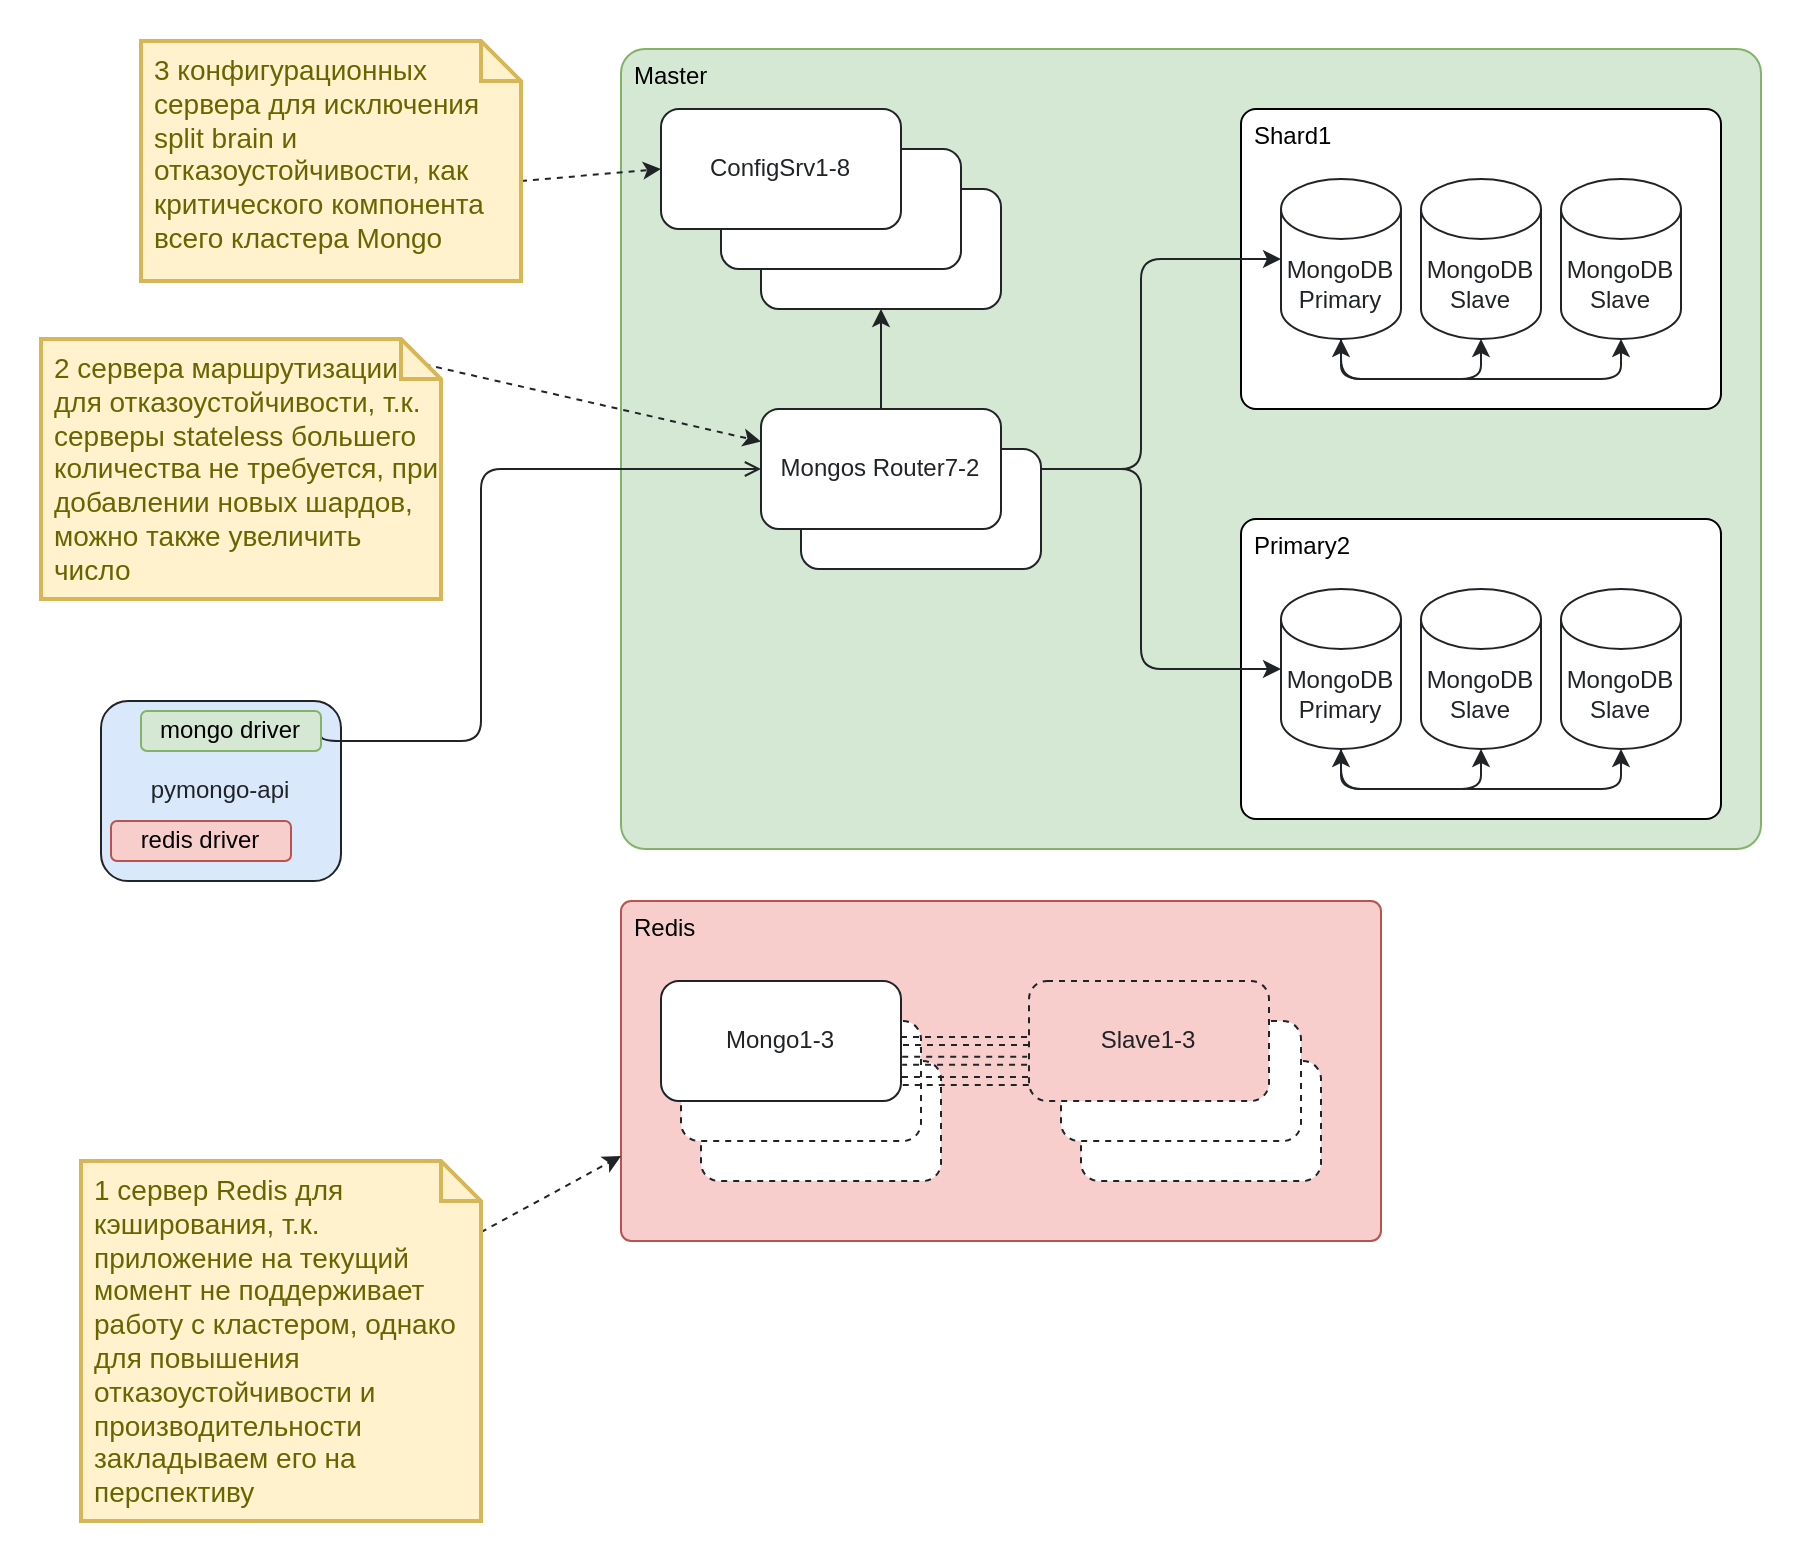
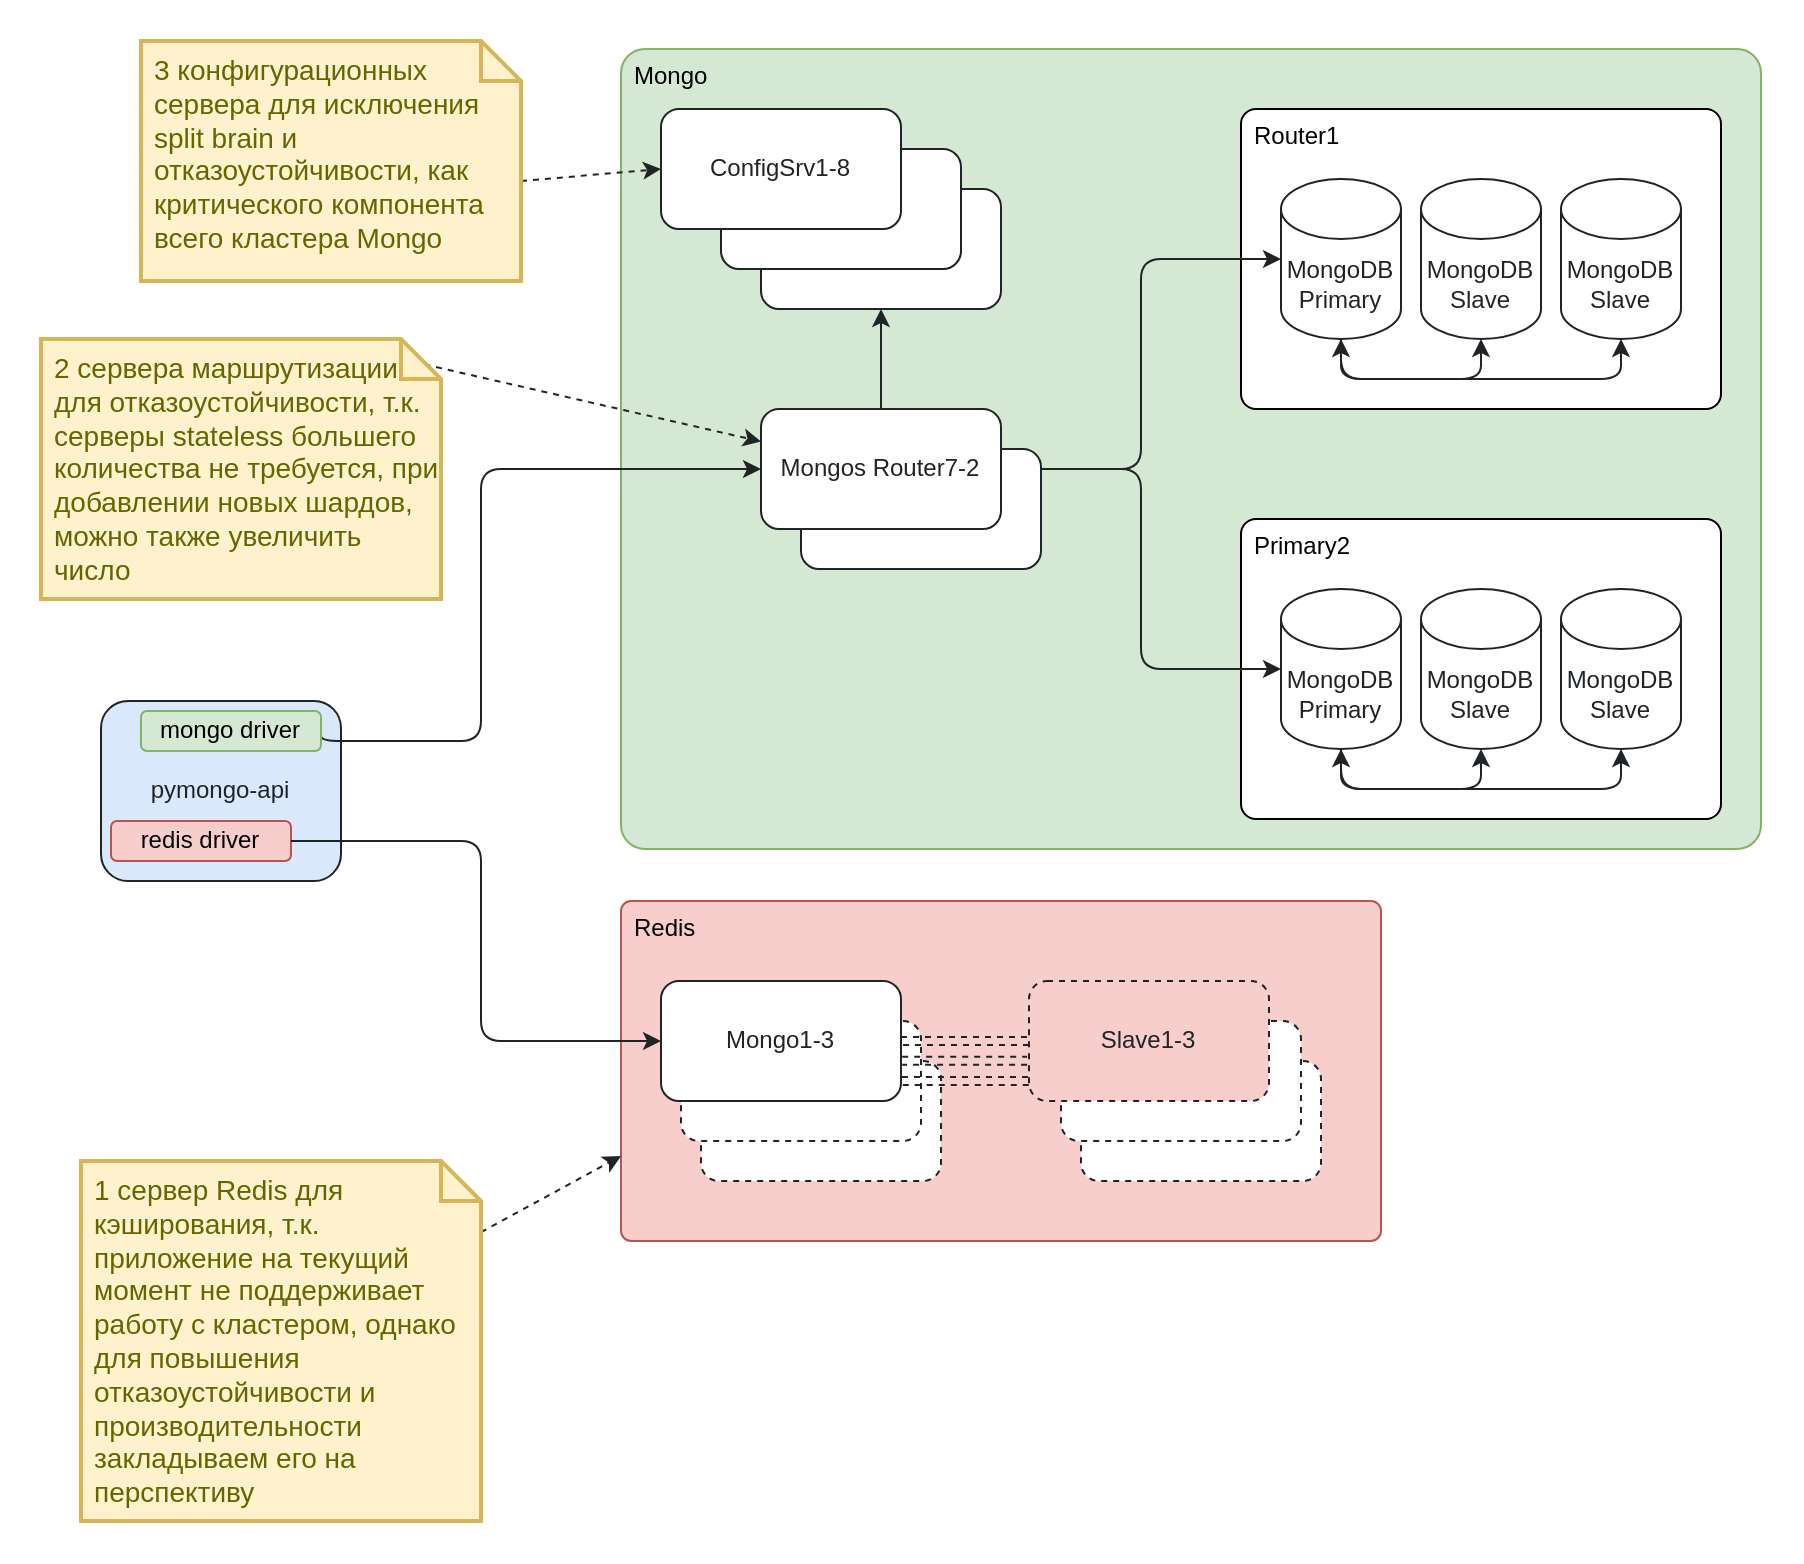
- <mxCell id="2" value="Master" style="rounded=1;whiteSpace=wrap;html=1;align=left;verticalAlign=top;spacingLeft=5;strokeColor=#82b366;fillColor=#d5e8d4;arcSize=3;imageHeight=24;" parent="1" vertex="1"><mxGeometry x="310" y="24" width="570" height="400" as="geometry" /></mxCell>
+ <mxCell id="2" value="Mongo" style="rounded=1;whiteSpace=wrap;html=1;align=left;verticalAlign=top;spacingLeft=5;strokeColor=#82b366;fillColor=#d5e8d4;arcSize=3;imageHeight=24;" parent="1" vertex="1"><mxGeometry x="310" y="24" width="570" height="400" as="geometry" /></mxCell>
- <mxCell id="4" value="&lt;font&gt;Shard1&lt;/font&gt;" style="rounded=1;whiteSpace=wrap;html=1;align=left;verticalAlign=top;spacingLeft=5;arcSize=5;imageHeight=24;" parent="1" vertex="1"><mxGeometry x="620" y="54" width="240" height="150" as="geometry" /></mxCell>
+ <mxCell id="4" value="&lt;font&gt;Router1&lt;/font&gt;" style="rounded=1;whiteSpace=wrap;html=1;align=left;verticalAlign=top;spacingLeft=5;arcSize=5;imageHeight=24;" parent="1" vertex="1"><mxGeometry x="620" y="54" width="240" height="150" as="geometry" /></mxCell>
- <mxCell id="28" style="edgeStyle=orthogonalEdgeStyle;rounded=1;orthogonalLoop=1;jettySize=auto;html=1;exitX=1;exitY=0.5;exitDx=0;exitDy=0;entryX=0;entryY=0.5;entryDx=0;entryDy=0;strokeColor=#212427;fontColor=#212427;curved=0;endArrow=open;" parent="1" source="36" target="21" edge="1"><mxGeometry relative="1" as="geometry"><Array as="points"><mxPoint x="240" y="370" /><mxPoint x="240" y="234" /></Array></mxGeometry></mxCell>
+ <mxCell id="28" style="edgeStyle=orthogonalEdgeStyle;rounded=1;orthogonalLoop=1;jettySize=auto;html=1;exitX=1;exitY=0.5;exitDx=0;exitDy=0;entryX=0;entryY=0.5;entryDx=0;entryDy=0;strokeColor=#212427;fontColor=#212427;curved=0;" parent="1" source="36" target="21" edge="1"><mxGeometry relative="1" as="geometry"><Array as="points"><mxPoint x="240" y="370" /><mxPoint x="240" y="234" /></Array></mxGeometry></mxCell>
+ <mxCell id="38" style="edgeStyle=orthogonalEdgeStyle;rounded=1;orthogonalLoop=1;jettySize=auto;html=1;curved=0;entryX=0;entryY=0.5;entryDx=0;entryDy=0;exitX=1;exitY=0.5;exitDx=0;exitDy=0;strokeColor=#212427;" edge="1" parent="1" source="37" target="32"><mxGeometry relative="1" as="geometry"><Array as="points"><mxPoint x="240" y="420" /><mxPoint x="240" y="520" /></Array></mxGeometry></mxCell>
